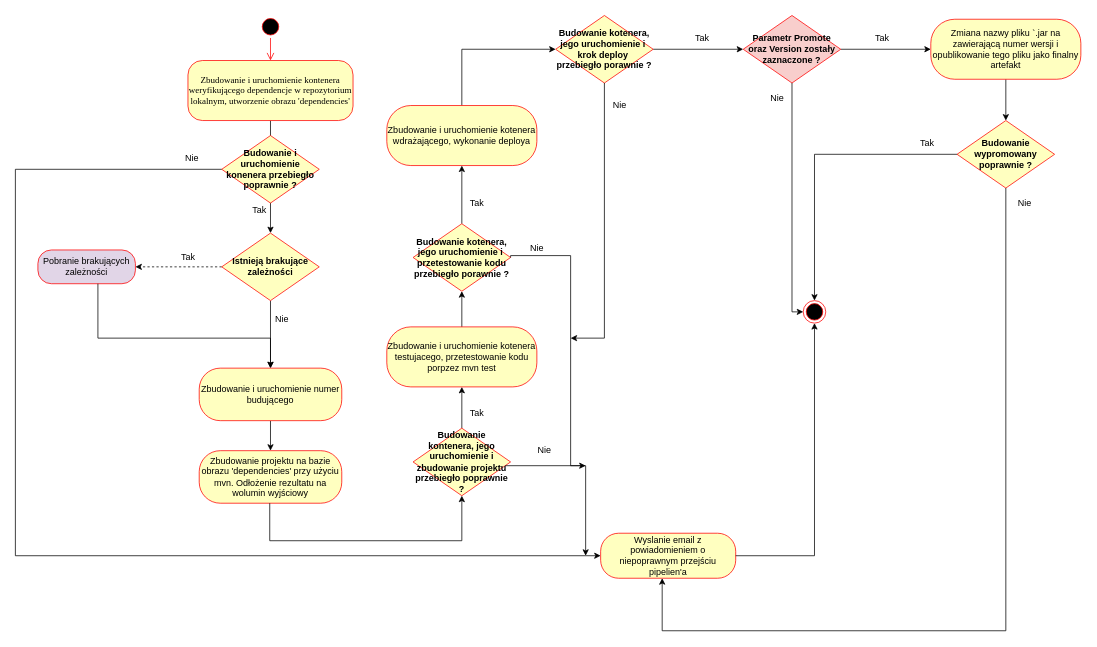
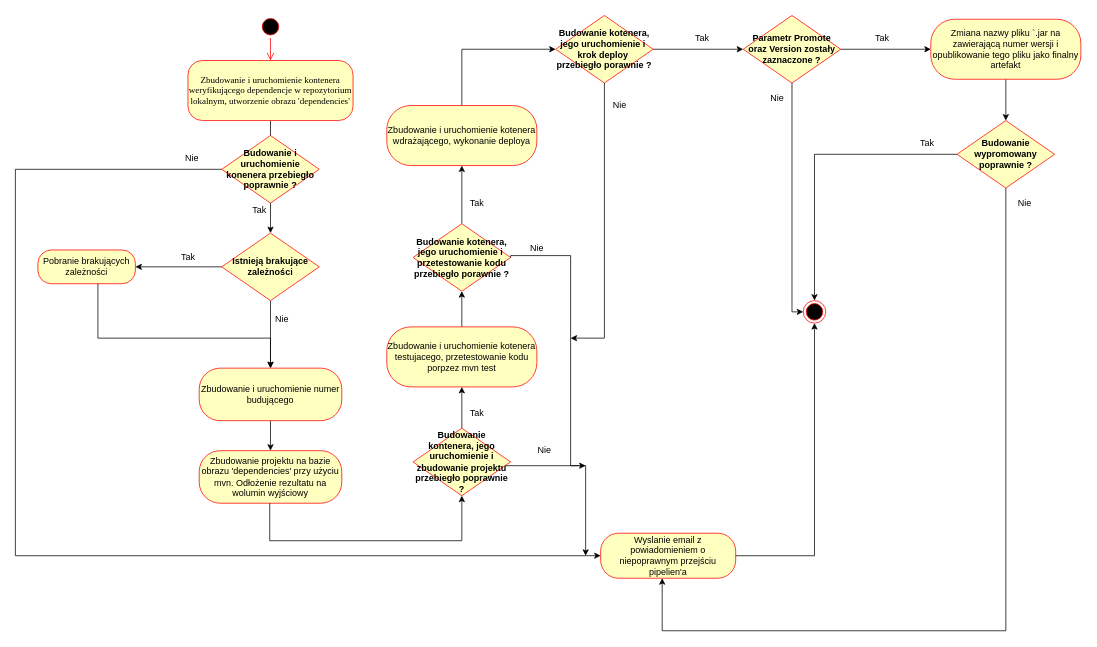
- <mxCell id="45" value="Parametr Promote oraz Version zostały zaznaczone ?" style="rhombus;whiteSpace=wrap;html=1;fillColor=#f8cecc;strokeColor=#ff0000;fontStyle=1;" vertex="1" parent="1"><mxGeometry x="990" y="20" width="130" height="90" as="geometry" /></mxCell>
+ <mxCell id="45" value="Parametr Promote oraz Version zostały zaznaczone ?" style="rhombus;whiteSpace=wrap;html=1;fillColor=#ffffc0;strokeColor=#ff0000;fontStyle=1" vertex="1" parent="1"><mxGeometry x="990" y="20" width="130" height="90" as="geometry" /></mxCell>
- <mxCell id="13" value="Pobranie brakujących zależności" style="rounded=1;whiteSpace=wrap;html=1;arcSize=40;fontColor=#000000;fillColor=#e1d5e7;strokeColor=#ff0000;" vertex="1" parent="1"><mxGeometry x="50" y="332.5" width="130" height="45" as="geometry" /></mxCell>
+ <mxCell id="13" value="Pobranie brakujących zależności" style="rounded=1;whiteSpace=wrap;html=1;arcSize=40;fontColor=#000000;fillColor=#ffffc0;strokeColor=#ff0000;" vertex="1" parent="1"><mxGeometry x="50" y="332.5" width="130" height="45" as="geometry" /></mxCell>
- <mxCell id="7" value="" style="edgeStyle=orthogonalEdgeStyle;rounded=0;orthogonalLoop=1;jettySize=auto;html=1;dashed=1;" edge="1" parent="1" source="8" target="13"><mxGeometry relative="1" as="geometry" /></mxCell>
+ <mxCell id="7" value="" style="edgeStyle=orthogonalEdgeStyle;rounded=0;orthogonalLoop=1;jettySize=auto;html=1;" edge="1" parent="1" source="8" target="13"><mxGeometry relative="1" as="geometry" /></mxCell>
